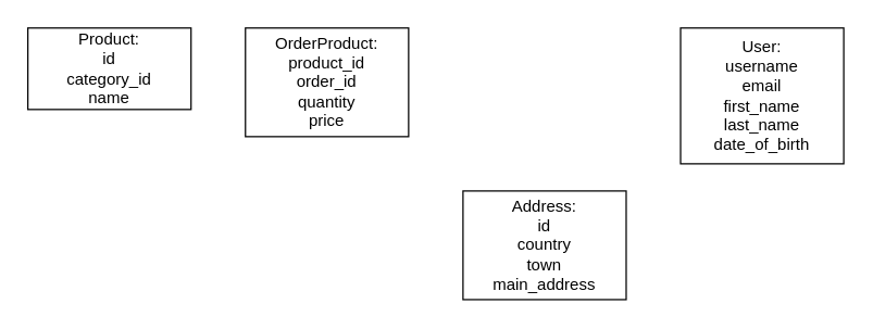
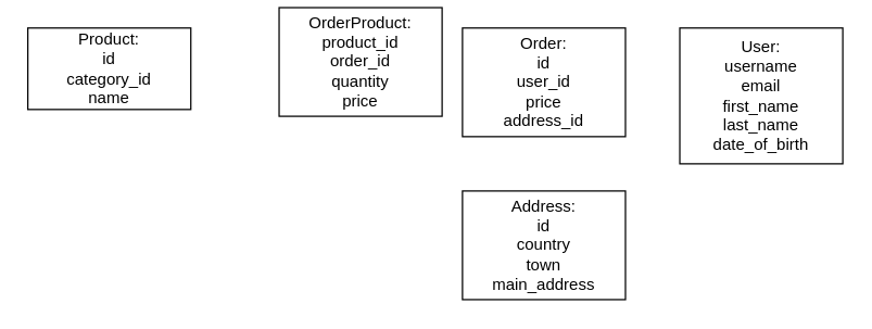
- <mxCell id="5" value="OrderProduct:&lt;br&gt;product_id&lt;br&gt;order_id&lt;br&gt;quantity&lt;br&gt;price" style="rounded=0;whiteSpace=wrap;html=1;" vertex="1" parent="1"><mxGeometry x="180" y="20" width="120" height="80" as="geometry" /></mxCell>
+ <mxCell id="5" value="OrderProduct:&lt;br&gt;product_id&lt;br&gt;order_id&lt;br&gt;quantity&lt;br&gt;price" style="rounded=0;whiteSpace=wrap;html=1;" vertex="1" parent="1"><mxGeometry x="205" y="5" width="120" height="80" as="geometry" /></mxCell>
+ <mxCell id="2" value="Order:&lt;br&gt;id&lt;br&gt;user_id&lt;br&gt;price&lt;br&gt;address_id" style="rounded=0;whiteSpace=wrap;html=1;" vertex="1" parent="1"><mxGeometry x="340" y="20" width="120" height="80" as="geometry" /></mxCell>
